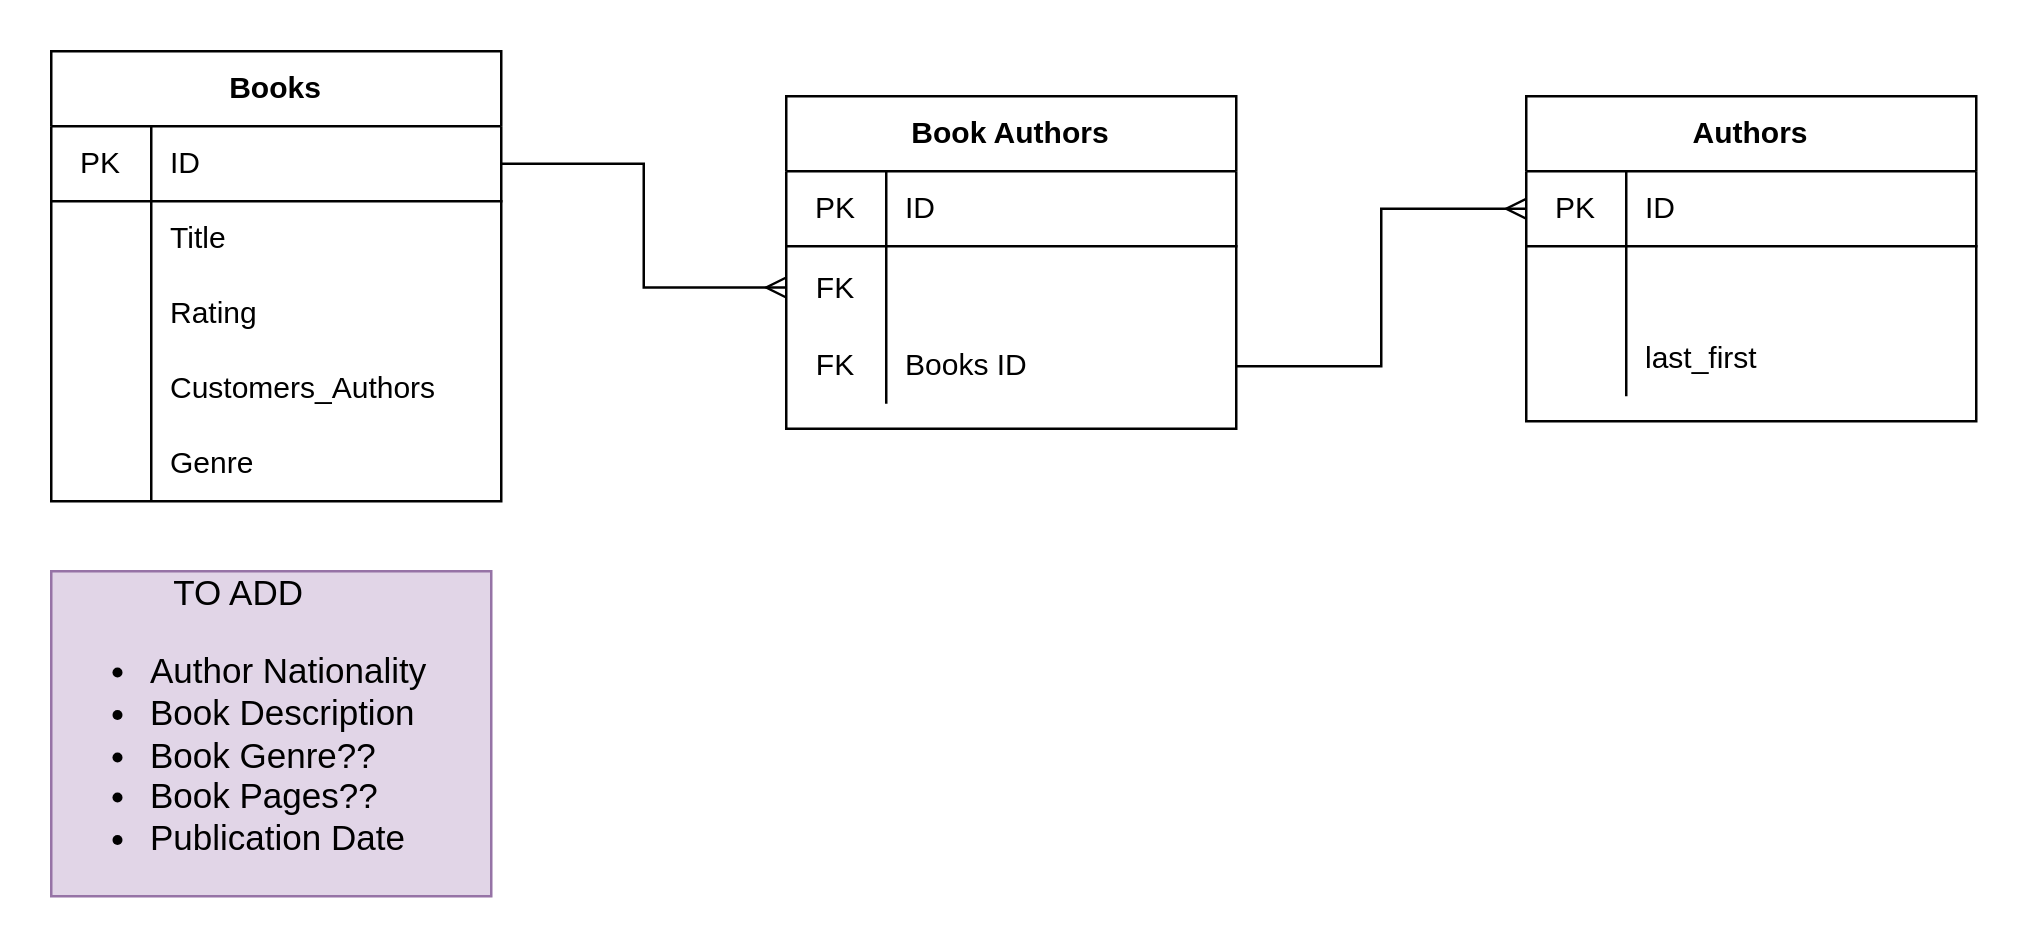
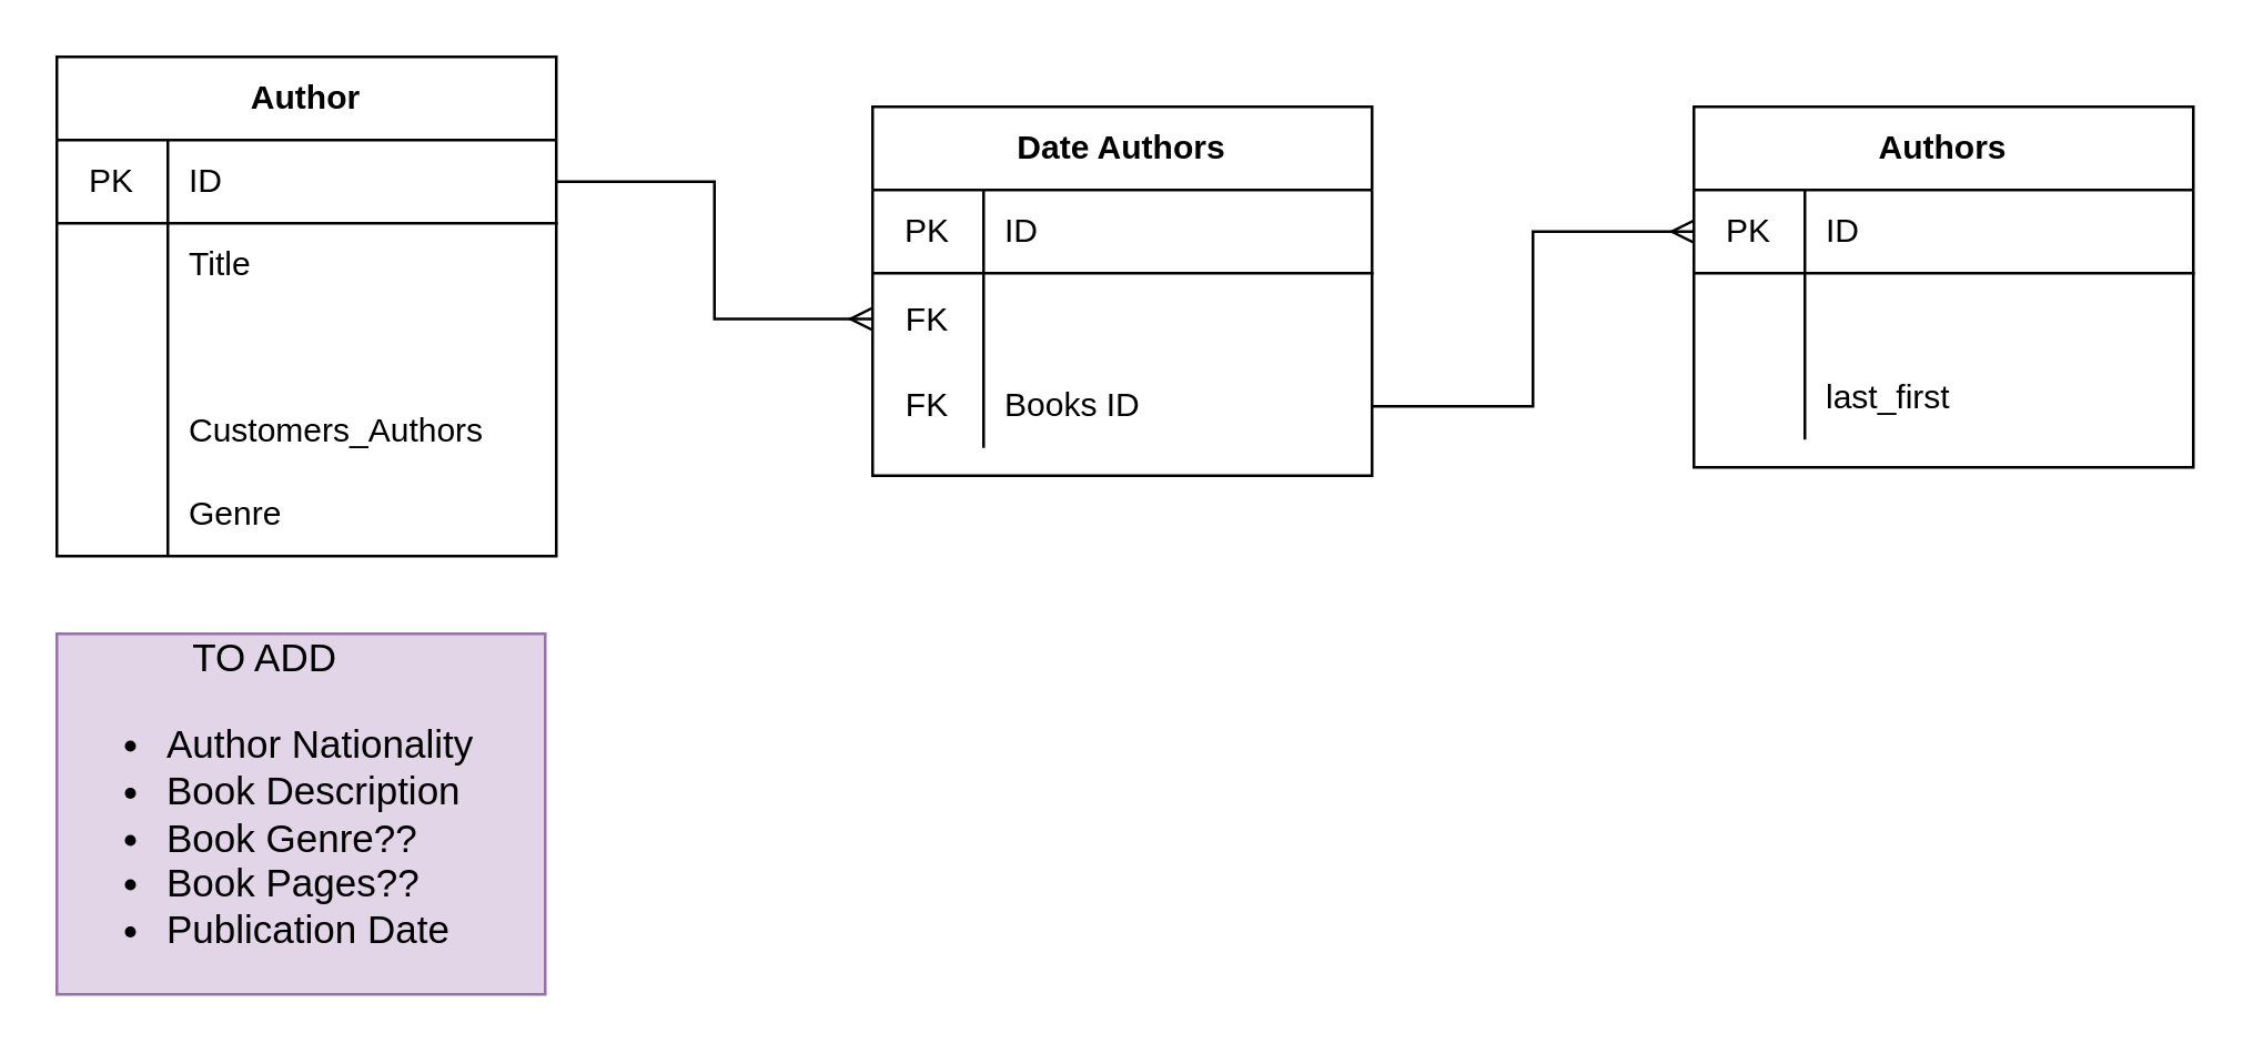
- <mxCell id="2" value="Books" style="shape=table;html=1;whiteSpace=wrap;startSize=30;container=1;collapsible=0;childLayout=tableLayout;fixedRows=1;rowLines=0;fontStyle=1;align=center;" parent="1" vertex="1"><mxGeometry x="20" y="20" width="180" height="180" as="geometry" /></mxCell>
+ <mxCell id="2" value="Author" style="shape=table;html=1;whiteSpace=wrap;startSize=30;container=1;collapsible=0;childLayout=tableLayout;fixedRows=1;rowLines=0;fontStyle=1;align=center;" parent="1" vertex="1"><mxGeometry x="20" y="20" width="180" height="180" as="geometry" /></mxCell>
- <mxCell id="18" value="Book Authors" style="shape=table;html=1;whiteSpace=wrap;startSize=30;container=1;collapsible=0;childLayout=tableLayout;fixedRows=1;rowLines=0;fontStyle=1;align=center;" parent="1" vertex="1"><mxGeometry x="314" y="38" width="180" height="133" as="geometry" /></mxCell>
+ <mxCell id="18" value="Date Authors" style="shape=table;html=1;whiteSpace=wrap;startSize=30;container=1;collapsible=0;childLayout=tableLayout;fixedRows=1;rowLines=0;fontStyle=1;align=center;" parent="1" vertex="1"><mxGeometry x="314" y="38" width="180" height="133" as="geometry" /></mxCell>
- <mxCell id="11" value="Rating" style="shape=partialRectangle;html=1;whiteSpace=wrap;connectable=0;fillColor=none;top=0;left=0;bottom=0;right=0;align=left;spacingLeft=6;overflow=hidden;" parent="9" vertex="1"><mxGeometry x="40" width="140" height="30" as="geometry" /></mxCell>
